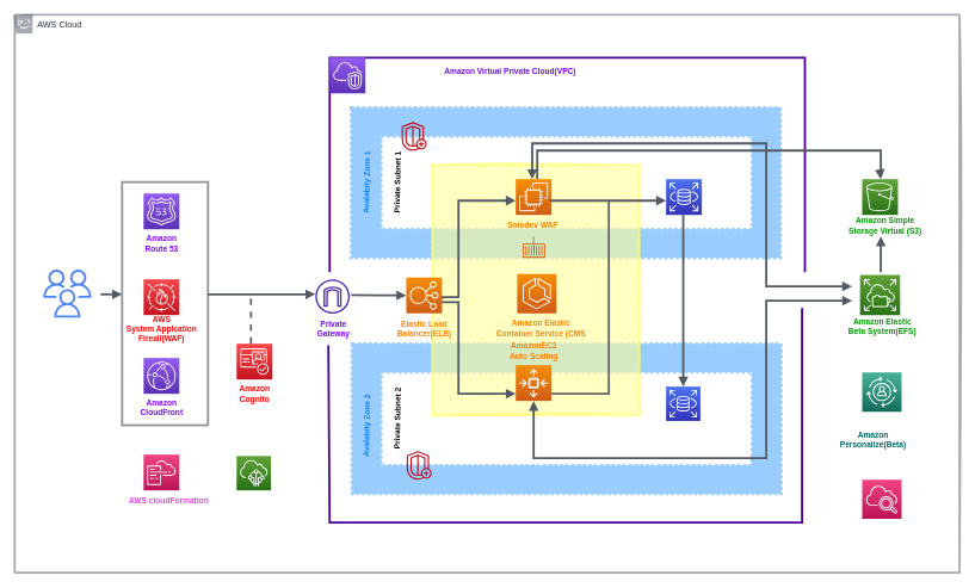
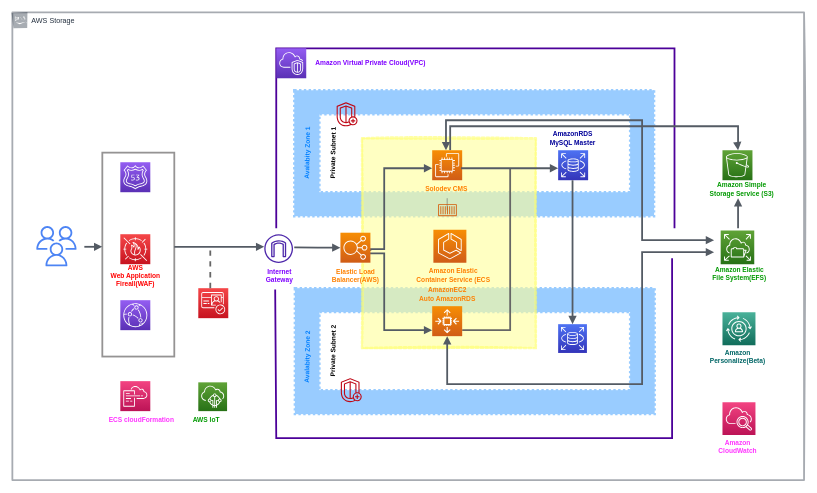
- <mxCell id="64" value="AWS Cloud" style="points=[[0,0],[0.25,0],[0.5,0],[0.75,0],[1,0],[1,0.25],[1,0.5],[1,0.75],[1,1],[0.75,1],[0.5,1],[0.25,1],[0,1],[0,0.75],[0,0.5],[0,0.25]];outlineConnect=0;gradientColor=none;html=1;whiteSpace=wrap;fontSize=12;fontStyle=0;container=1;pointerEvents=0;collapsible=0;recursiveResize=0;shape=mxgraph.aws4.group;grIcon=mxgraph.aws4.group_aws_cloud_alt;strokeColor=#232F3E;fillColor=none;verticalAlign=top;align=left;spacingLeft=30;fontColor=#232F3E;dashed=0;rounded=0;glass=0;sketch=1;fillStyle=solid;strokeWidth=3;opacity=40;" parent="8" vertex="1"><mxGeometry x="20" y="20" width="1320" height="780" as="geometry" /></mxCell>
+ <mxCell id="64" value="AWS Storage" style="points=[[0,0],[0.25,0],[0.5,0],[0.75,0],[1,0],[1,0.25],[1,0.5],[1,0.75],[1,1],[0.75,1],[0.5,1],[0.25,1],[0,1],[0,0.75],[0,0.5],[0,0.25]];outlineConnect=0;gradientColor=none;html=1;whiteSpace=wrap;fontSize=12;fontStyle=0;container=1;pointerEvents=0;collapsible=0;recursiveResize=0;shape=mxgraph.aws4.group;grIcon=mxgraph.aws4.group_aws_cloud_alt;strokeColor=#232F3E;fillColor=none;verticalAlign=top;align=left;spacingLeft=30;fontColor=#232F3E;dashed=0;rounded=0;glass=0;sketch=1;fillStyle=solid;strokeWidth=3;opacity=40;" parent="8" vertex="1"><mxGeometry x="20" y="20" width="1320" height="780" as="geometry" /></mxCell>
- <mxCell id="34" value="&lt;font color=&quot;#7f00ff&quot;&gt;&lt;b&gt;Amazon Virtual Private Cloud(VPC)&lt;/b&gt;&lt;/font&gt;" style="text;html=1;align=center;verticalAlign=middle;resizable=0;points=[];autosize=1;strokeColor=none;fillColor=none;fontColor=#CCCCCC;fontSize=11;" parent="8" vertex="1"><mxGeometry x="607" y="85" width="210" height="30" as="geometry" /></mxCell>
+ <mxCell id="34" value="&lt;font color=&quot;#7f00ff&quot;&gt;&lt;b&gt;Amazon Virtual Private Cloud(VPC)&lt;/b&gt;&lt;/font&gt;" style="text;html=1;align=center;verticalAlign=middle;resizable=0;points=[];autosize=1;strokeColor=none;fillColor=none;fontColor=#CCCCCC;fontSize=11;" parent="8" vertex="1"><mxGeometry x="512" y="90" width="210" height="30" as="geometry" /></mxCell>
+ <mxCell id="23" value="&lt;font style=&quot;font-size: 11px;&quot;&gt;&lt;b style=&quot;&quot;&gt;&lt;font color=&quot;#000099&quot;&gt;AmazonRDS&lt;br&gt;MySQL Master&lt;/font&gt;&lt;/b&gt;&lt;br&gt;&lt;/font&gt;" style="text;html=1;align=center;verticalAlign=middle;resizable=0;points=[];autosize=1;strokeColor=none;fillColor=none;fontColor=#CCCCCC;" parent="8" vertex="1"><mxGeometry x="904" y="210" width="100" height="40" as="geometry" /></mxCell>
- <mxCell id="57" value="&lt;font color=&quot;#ff8000&quot; style=&quot;font-size: 11px;&quot;&gt;&lt;b&gt;Solodev WAF&amp;nbsp;&lt;/b&gt;&lt;/font&gt;" style="text;html=1;align=center;verticalAlign=middle;resizable=0;points=[];autosize=1;strokeColor=none;fillColor=none;fontColor=#CCCCCC;" parent="8" vertex="1"><mxGeometry x="695" y="300" width="100" height="30" as="geometry" /></mxCell>
+ <mxCell id="57" value="&lt;font color=&quot;#ff8000&quot; style=&quot;font-size: 11px;&quot;&gt;&lt;b&gt;Solodev CMS&amp;nbsp;&lt;/b&gt;&lt;/font&gt;" style="text;html=1;align=center;verticalAlign=middle;resizable=0;points=[];autosize=1;strokeColor=none;fillColor=none;fontColor=#CCCCCC;" parent="8" vertex="1"><mxGeometry x="695" y="300" width="100" height="30" as="geometry" /></mxCell>
- <mxCell id="43" value="&lt;font color=&quot;#009900&quot;&gt;&lt;b&gt;Amazon Simple&lt;br&gt;Storage Virtual (S3)&lt;br&gt;&lt;/b&gt;&lt;/font&gt;" style="text;html=1;align=center;verticalAlign=middle;resizable=0;points=[];autosize=1;strokeColor=none;fillColor=none;fontColor=#CCCCCC;fontSize=11;" parent="8" vertex="1"><mxGeometry x="1171" y="295" width="130" height="40" as="geometry" /></mxCell>
+ <mxCell id="43" value="&lt;font color=&quot;#009900&quot;&gt;&lt;b&gt;Amazon Simple&lt;br&gt;Storage Service (S3)&lt;br&gt;&lt;/b&gt;&lt;/font&gt;" style="text;html=1;align=center;verticalAlign=middle;resizable=0;points=[];autosize=1;strokeColor=none;fillColor=none;fontColor=#CCCCCC;fontSize=11;" parent="8" vertex="1"><mxGeometry x="1171" y="295" width="130" height="40" as="geometry" /></mxCell>
- <mxCell id="26" value="&lt;font color=&quot;#7f00ff&quot;&gt;&lt;b&gt;Amazon&lt;br&gt;Route 53&lt;br&gt;&lt;/b&gt;&lt;/font&gt;" style="text;html=1;align=center;verticalAlign=middle;resizable=0;points=[];autosize=1;strokeColor=none;fillColor=none;fontColor=#CCCCCC;fontSize=11;" parent="8" vertex="1"><mxGeometry x="190" y="320" width="70" height="40" as="geometry" /></mxCell>
- <mxCell id="42" value="&lt;font color=&quot;#009900&quot;&gt;&lt;b&gt;Amazon Elastic&lt;br&gt;Beta System(EFS)&lt;br&gt;&lt;/b&gt;&lt;/font&gt;" style="text;html=1;align=center;verticalAlign=middle;resizable=0;points=[];autosize=1;strokeColor=none;fillColor=none;fontColor=#CCCCCC;fontSize=11;" parent="8" vertex="1"><mxGeometry x="1176.5" y="436" width="110" height="40" as="geometry" /></mxCell>
+ <mxCell id="42" value="&lt;font color=&quot;#009900&quot;&gt;&lt;b&gt;Amazon Elastic&lt;br&gt;File System(EFS)&lt;br&gt;&lt;/b&gt;&lt;/font&gt;" style="text;html=1;align=center;verticalAlign=middle;resizable=0;points=[];autosize=1;strokeColor=none;fillColor=none;fontColor=#CCCCCC;fontSize=11;" parent="8" vertex="1"><mxGeometry x="1176.5" y="436" width="110" height="40" as="geometry" /></mxCell>
- <mxCell id="22" value="&lt;font color=&quot;#ff8000&quot; style=&quot;font-size: 11px;&quot;&gt;&lt;b&gt;&lt;font style=&quot;font-size: 11px;&quot;&gt;Amazon Elastic&lt;br&gt;&lt;/font&gt;Container Service (CMS&lt;/b&gt;&lt;/font&gt;" style="text;html=1;align=center;verticalAlign=middle;resizable=0;points=[];autosize=1;strokeColor=none;fillColor=none;fontColor=#CCCCCC;" parent="8" vertex="1"><mxGeometry x="680" y="437.5" width="150" height="40" as="geometry" /></mxCell>
+ <mxCell id="22" value="&lt;font color=&quot;#ff8000&quot; style=&quot;font-size: 11px;&quot;&gt;&lt;b&gt;&lt;font style=&quot;font-size: 11px;&quot;&gt;Amazon Elastic&lt;br&gt;&lt;/font&gt;Container Service (ECS&lt;/b&gt;&lt;/font&gt;" style="text;html=1;align=center;verticalAlign=middle;resizable=0;points=[];autosize=1;strokeColor=none;fillColor=none;fontColor=#CCCCCC;" parent="8" vertex="1"><mxGeometry x="680" y="437.5" width="150" height="40" as="geometry" /></mxCell>
- <mxCell id="27" value="&lt;font color=&quot;#ff0000&quot;&gt;&lt;b&gt;AWS &lt;br&gt;System Applcation&lt;br&gt;Fireall(WAF)&lt;/b&gt;&lt;/font&gt;" style="text;html=1;align=center;verticalAlign=middle;resizable=0;points=[];autosize=1;strokeColor=none;fillColor=none;fontColor=#CCCCCC;fontSize=11;" parent="8" vertex="1"><mxGeometry x="170" y="435" width="110" height="50" as="geometry" /></mxCell>
+ <mxCell id="27" value="&lt;font color=&quot;#ff0000&quot;&gt;&lt;b&gt;AWS &lt;br&gt;Web Applcation&lt;br&gt;Fireall(WAF)&lt;/b&gt;&lt;/font&gt;" style="text;html=1;align=center;verticalAlign=middle;resizable=0;points=[];autosize=1;strokeColor=none;fillColor=none;fontColor=#CCCCCC;fontSize=11;" parent="8" vertex="1"><mxGeometry x="170" y="435" width="110" height="50" as="geometry" /></mxCell>
- <mxCell id="19" value="&lt;font style=&quot;font-size: 11px;&quot; color=&quot;#7f00ff&quot;&gt;&lt;b style=&quot;font-size: 11px;&quot;&gt;Private&lt;br style=&quot;font-size: 11px;&quot;&gt;Gateway&lt;/b&gt;&lt;/font&gt;" style="text;html=1;align=center;verticalAlign=middle;resizable=0;points=[];autosize=1;strokeColor=none;fillColor=none;fontColor=#CCCCCC;fontSize=11;" parent="8" vertex="1"><mxGeometry x="430" y="440" width="70" height="40" as="geometry" /></mxCell>
+ <mxCell id="19" value="&lt;font style=&quot;font-size: 11px;&quot; color=&quot;#7f00ff&quot;&gt;&lt;b style=&quot;font-size: 11px;&quot;&gt;Internet&lt;br style=&quot;font-size: 11px;&quot;&gt;Gateway&lt;/b&gt;&lt;/font&gt;" style="text;html=1;align=center;verticalAlign=middle;resizable=0;points=[];autosize=1;strokeColor=none;fillColor=none;fontColor=#CCCCCC;fontSize=11;" parent="8" vertex="1"><mxGeometry x="430" y="440" width="70" height="40" as="geometry" /></mxCell>
- <mxCell id="25" value="&lt;span style=&quot;font-size: 11px;&quot;&gt;&lt;b style=&quot;font-size: 11px;&quot;&gt;&lt;font color=&quot;#ff8000&quot; style=&quot;font-size: 11px;&quot;&gt;Elastic Load&lt;br style=&quot;font-size: 11px;&quot;&gt;Balancer(ELB)&lt;/font&gt;&lt;br style=&quot;font-size: 11px;&quot;&gt;&lt;/b&gt;&lt;/span&gt;" style="text;html=1;align=center;verticalAlign=middle;resizable=0;points=[];autosize=1;strokeColor=none;fillColor=none;fontColor=#CCCCCC;fontSize=11;" parent="8" vertex="1"><mxGeometry x="542" y="440" width="100" height="40" as="geometry" /></mxCell>
+ <mxCell id="25" value="&lt;span style=&quot;font-size: 11px;&quot;&gt;&lt;b style=&quot;font-size: 11px;&quot;&gt;&lt;font color=&quot;#ff8000&quot; style=&quot;font-size: 11px;&quot;&gt;Elastic Load&lt;br style=&quot;font-size: 11px;&quot;&gt;Balancer(AWS)&lt;/font&gt;&lt;br style=&quot;font-size: 11px;&quot;&gt;&lt;/b&gt;&lt;/span&gt;" style="text;html=1;align=center;verticalAlign=middle;resizable=0;points=[];autosize=1;strokeColor=none;fillColor=none;fontColor=#CCCCCC;fontSize=11;" parent="8" vertex="1"><mxGeometry x="542" y="440" width="100" height="40" as="geometry" /></mxCell>
- <mxCell id="58" value="&lt;font color=&quot;#ff8000&quot;&gt;&lt;span style=&quot;font-size: 11px;&quot;&gt;&lt;b&gt;AmazonEC2&lt;br&gt;Auto Scaling&lt;br&gt;&lt;/b&gt;&lt;/span&gt;&lt;/font&gt;" style="text;html=1;align=center;verticalAlign=middle;resizable=0;points=[];autosize=1;strokeColor=none;fillColor=none;fontColor=#CCCCCC;" parent="8" vertex="1"><mxGeometry x="700" y="470" width="90" height="40" as="geometry" /></mxCell>
+ <mxCell id="58" value="&lt;font color=&quot;#ff8000&quot;&gt;&lt;span style=&quot;font-size: 11px;&quot;&gt;&lt;b&gt;AmazonEC2&lt;br&gt;Auto AmazonRDS&lt;br&gt;&lt;/b&gt;&lt;/span&gt;&lt;/font&gt;" style="text;html=1;align=center;verticalAlign=middle;resizable=0;points=[];autosize=1;strokeColor=none;fillColor=none;fontColor=#CCCCCC;" parent="8" vertex="1"><mxGeometry x="700" y="470" width="90" height="40" as="geometry" /></mxCell>
- <mxCell id="24" value="&lt;font style=&quot;font-size: 11px;&quot; color=&quot;#ff0000&quot;&gt;&lt;b&gt;Amazon&lt;br&gt;Cognito&lt;/b&gt;&lt;/font&gt;" style="text;html=1;align=center;verticalAlign=middle;resizable=0;points=[];autosize=1;strokeColor=none;fillColor=none;fontColor=#CCCCCC;" parent="8" vertex="1"><mxGeometry x="320" y="530" width="70" height="40" as="geometry" /></mxCell>
- <mxCell id="28" value="&lt;font color=&quot;#7f00ff&quot;&gt;&lt;b&gt;Amazon &lt;br&gt;CloudFront&lt;/b&gt;&lt;/font&gt;" style="text;html=1;align=center;verticalAlign=middle;resizable=0;points=[];autosize=1;strokeColor=none;fillColor=none;fontColor=#CCCCCC;fontSize=11;" parent="8" vertex="1"><mxGeometry x="185" y="550" width="80" height="40" as="geometry" /></mxCell>
- <mxCell id="44" value="&lt;font color=&quot;#006666&quot;&gt;&lt;b&gt;Amazon &lt;br&gt;Personalize(Beta)&lt;/b&gt;&lt;/font&gt;" style="text;html=1;align=center;verticalAlign=middle;resizable=0;points=[];autosize=1;strokeColor=none;fillColor=none;fontColor=#CCCCCC;fontSize=11;" parent="8" vertex="1"><mxGeometry x="1159" y="595" width="120" height="40" as="geometry" /></mxCell>
+ <mxCell id="44" value="&lt;font color=&quot;#006666&quot;&gt;&lt;b&gt;Amazon &lt;br&gt;Personalize(Beta)&lt;/b&gt;&lt;/font&gt;" style="text;html=1;align=center;verticalAlign=middle;resizable=0;points=[];autosize=1;strokeColor=none;fillColor=none;fontColor=#CCCCCC;fontSize=11;" parent="8" vertex="1"><mxGeometry x="1169" y="575" width="120" height="40" as="geometry" /></mxCell>
- <mxCell id="20" value="&lt;font color=&quot;#ff33ff&quot; style=&quot;font-size: 11px;&quot;&gt;&lt;b style=&quot;font-size: 11px;&quot;&gt;AWS cloudFormation&lt;/b&gt;&lt;/font&gt;" style="text;html=1;align=center;verticalAlign=middle;resizable=0;points=[];autosize=1;strokeColor=none;fillColor=none;fontColor=#CCCCCC;fontSize=11;" parent="8" vertex="1"><mxGeometry x="170" y="685" width="130" height="30" as="geometry" /></mxCell>
+ <mxCell id="20" value="&lt;font color=&quot;#ff33ff&quot; style=&quot;font-size: 11px;&quot;&gt;&lt;b style=&quot;font-size: 11px;&quot;&gt;ECS cloudFormation&lt;/b&gt;&lt;/font&gt;" style="text;html=1;align=center;verticalAlign=middle;resizable=0;points=[];autosize=1;strokeColor=none;fillColor=none;fontColor=#CCCCCC;fontSize=11;" parent="8" vertex="1"><mxGeometry x="170" y="685" width="130" height="30" as="geometry" /></mxCell>
+ <mxCell id="21" value="&lt;font style=&quot;font-size: 11px;&quot; color=&quot;#009900&quot;&gt;&lt;b style=&quot;font-size: 11px;&quot;&gt;AWS loT&lt;/b&gt;&lt;/font&gt;" style="text;html=1;align=center;verticalAlign=middle;resizable=0;points=[];autosize=1;strokeColor=none;fillColor=none;fontColor=#CCCCCC;fontSize=11;" parent="8" vertex="1"><mxGeometry x="308" y="685" width="70" height="30" as="geometry" /></mxCell>
+ <mxCell id="41" value="&lt;font color=&quot;#ff33ff&quot;&gt;&lt;b&gt;Amazon&lt;br&gt;CloudWatch&lt;/b&gt;&lt;br&gt;&lt;/font&gt;" style="text;html=1;align=center;verticalAlign=middle;resizable=0;points=[];autosize=1;strokeColor=none;fillColor=none;fontColor=#CCCCCC;fontSize=11;" parent="8" vertex="1"><mxGeometry x="1184" y="725" width="90" height="40" as="geometry" /></mxCell>
